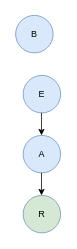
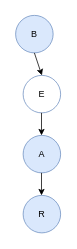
+ <mxCell id="6" value="" style="endArrow=classic;html=1;exitX=0.5;exitY=1;exitDx=0;exitDy=0;entryX=0.5;entryY=0;entryDx=0;entryDy=0;" edge="1" parent="1" source="4" target="2"><mxGeometry width="50" height="50" relative="1" as="geometry"><mxPoint x="100" y="260" as="sourcePoint" /><mxPoint x="150" y="210" as="targetPoint" /></mxGeometry></mxCell>
- <mxCell id="2" value="E" style="ellipse;whiteSpace=wrap;html=1;aspect=fixed;fillColor=#dae8fc;strokeColor=#6c8ebf;" vertex="1" parent="1"><mxGeometry x="30" y="100" width="50" height="50" as="geometry" /></mxCell>
+ <mxCell id="2" value="E" style="ellipse;whiteSpace=wrap;html=1;aspect=fixed;fillColor=#ffffff;strokeColor=#6c8ebf;" vertex="1" parent="1"><mxGeometry x="30" y="100" width="50" height="50" as="geometry" /></mxCell>
- <mxCell id="5" value="R" style="ellipse;whiteSpace=wrap;html=1;aspect=fixed;fillColor=#d5e8d4;strokeColor=#6c8ebf;" vertex="1" parent="1"><mxGeometry x="30" y="260" width="50" height="50" as="geometry" /></mxCell>
+ <mxCell id="5" value="R" style="ellipse;whiteSpace=wrap;html=1;aspect=fixed;fillColor=#dae8fc;strokeColor=#6c8ebf;" vertex="1" parent="1"><mxGeometry x="30" y="260" width="50" height="50" as="geometry" /></mxCell>
